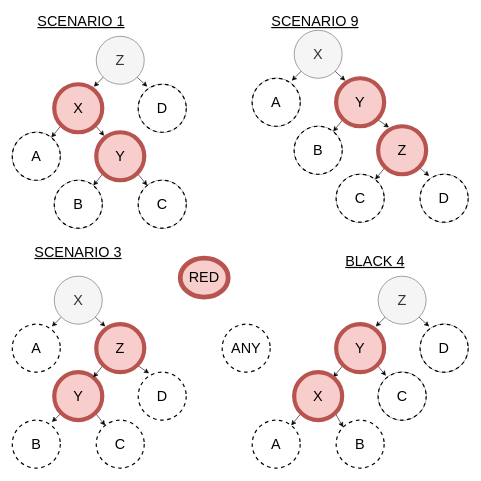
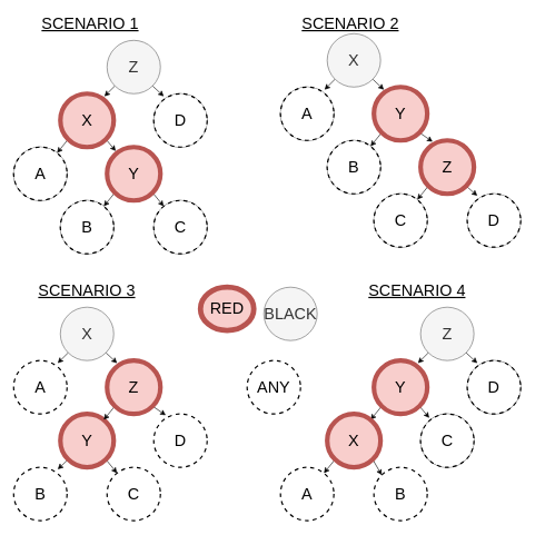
- <mxCell id="55" value="&lt;u&gt;SCENARIO 9&lt;/u&gt;" style="text;html=1;strokeColor=none;fillColor=none;align=center;verticalAlign=middle;whiteSpace=wrap;rounded=0;fontSize=24;" vertex="1" parent="1"><mxGeometry x="430" y="20" width="190" height="30" as="geometry" /></mxCell>
+ <mxCell id="55" value="&lt;u&gt;SCENARIO 2&lt;/u&gt;" style="text;html=1;strokeColor=none;fillColor=none;align=center;verticalAlign=middle;whiteSpace=wrap;rounded=0;fontSize=24;" vertex="1" parent="1"><mxGeometry x="430" y="20" width="190" height="30" as="geometry" /></mxCell>
- <mxCell id="56" value="&lt;u&gt;SCENARIO 3&lt;/u&gt;" style="text;html=1;strokeColor=none;fillColor=none;align=center;verticalAlign=middle;whiteSpace=wrap;rounded=0;fontSize=24;" vertex="1" parent="1"><mxGeometry x="35" y="405" width="190" height="30" as="geometry" /></mxCell>
+ <mxCell id="56" value="&lt;u&gt;SCENARIO 3&lt;/u&gt;" style="text;html=1;strokeColor=none;fillColor=none;align=center;verticalAlign=middle;whiteSpace=wrap;rounded=0;fontSize=24;" vertex="1" parent="1"><mxGeometry x="35" y="420" width="190" height="30" as="geometry" /></mxCell>
- <mxCell id="57" value="&lt;u&gt;BLACK 4&lt;/u&gt;" style="text;html=1;strokeColor=none;fillColor=none;align=center;verticalAlign=middle;whiteSpace=wrap;rounded=0;fontSize=24;" vertex="1" parent="1"><mxGeometry x="530" y="420" width="190" height="30" as="geometry" /></mxCell>
+ <mxCell id="57" value="&lt;u&gt;SCENARIO 4&lt;/u&gt;" style="text;html=1;strokeColor=none;fillColor=none;align=center;verticalAlign=middle;whiteSpace=wrap;rounded=0;fontSize=24;" vertex="1" parent="1"><mxGeometry x="530" y="420" width="190" height="30" as="geometry" /></mxCell>
+ <mxCell id="59" value="&lt;font style=&quot;font-size: 24px&quot;&gt;BLACK&lt;/font&gt;" style="ellipse;whiteSpace=wrap;html=1;aspect=fixed;fillColor=#f5f5f5;fontColor=#333333;strokeColor=#666666;" vertex="1" parent="1"><mxGeometry x="395" y="430" width="80" height="80" as="geometry" /></mxCell>
